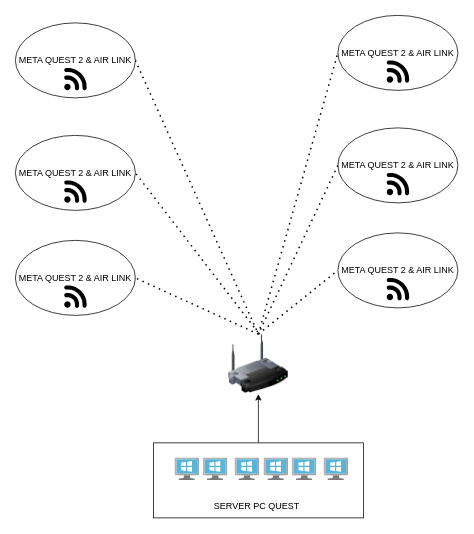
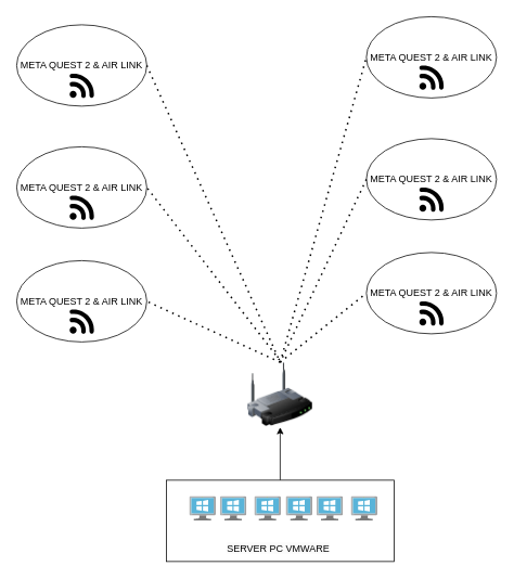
- <mxCell id="28" value="&lt;span style=&quot;color: rgb(0, 0, 0); font-family: Helvetica; font-size: 12px; font-style: normal; font-variant-ligatures: normal; font-variant-caps: normal; font-weight: 400; letter-spacing: normal; orphans: 2; text-indent: 0px; text-transform: none; widows: 2; word-spacing: 0px; -webkit-text-stroke-width: 0px; background-color: rgb(251, 251, 251); text-decoration-thickness: initial; text-decoration-style: initial; text-decoration-color: initial; float: none; display: inline !important;&quot;&gt;SERVER PC QUEST&lt;/span&gt;" style="text;whiteSpace=wrap;html=1;align=center;" vertex="1" parent="1"><mxGeometry x="261.7" y="660" width="160" height="30" as="geometry" /></mxCell>
+ <mxCell id="28" value="&lt;span style=&quot;color: rgb(0, 0, 0); font-family: Helvetica; font-size: 12px; font-style: normal; font-variant-ligatures: normal; font-variant-caps: normal; font-weight: 400; letter-spacing: normal; orphans: 2; text-indent: 0px; text-transform: none; widows: 2; word-spacing: 0px; -webkit-text-stroke-width: 0px; background-color: rgb(251, 251, 251); text-decoration-thickness: initial; text-decoration-style: initial; text-decoration-color: initial; float: none; display: inline !important;&quot;&gt;SERVER PC VMWARE&lt;/span&gt;" style="text;whiteSpace=wrap;html=1;align=center;" vertex="1" parent="1"><mxGeometry x="261.7" y="660" width="160" height="30" as="geometry" /></mxCell>
